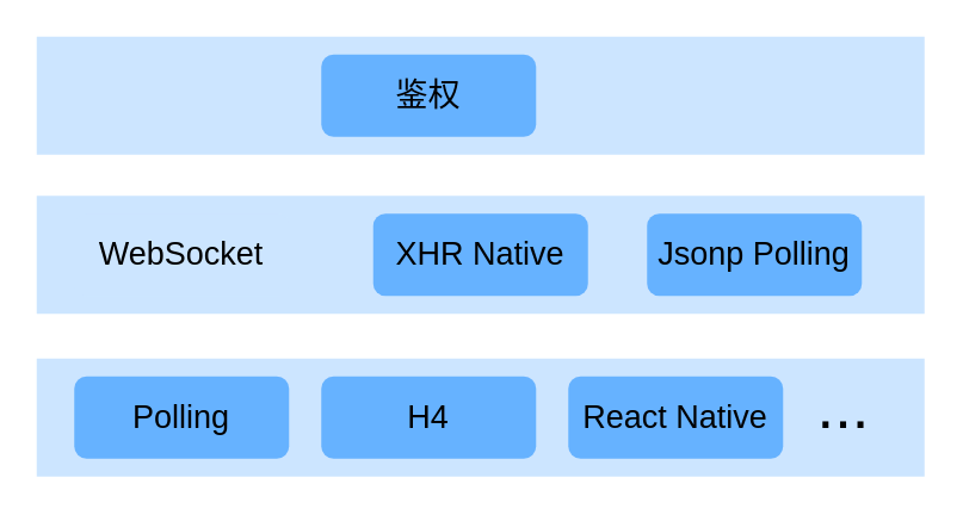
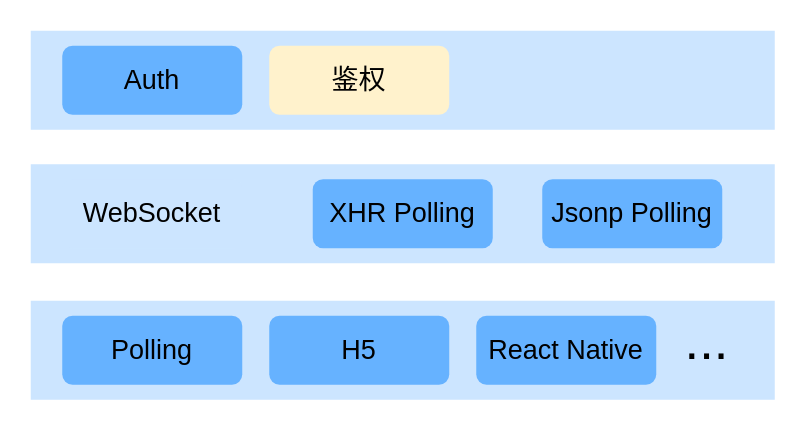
+ <mxCell id="12" value="Auth" style="rounded=1;whiteSpace=wrap;html=1;sketch=0;strokeColor=none;fillColor=#66B2FF;fontSize=18;" vertex="1" parent="1"><mxGeometry x="41" y="30" width="120" height="46" as="geometry" /></mxCell>
- <mxCell id="13" value="鉴权" style="rounded=1;whiteSpace=wrap;html=1;sketch=0;strokeColor=none;fillColor=#66B2FF;fontSize=18;" vertex="1" parent="1"><mxGeometry x="179" y="30" width="120" height="46" as="geometry" /></mxCell>
+ <mxCell id="13" value="鉴权" style="rounded=1;whiteSpace=wrap;html=1;sketch=0;strokeColor=none;fillColor=#fff2cc;fontSize=18;" vertex="1" parent="1"><mxGeometry x="179" y="30" width="120" height="46" as="geometry" /></mxCell>
- <mxCell id="9" value="XHR Native" style="rounded=1;whiteSpace=wrap;html=1;sketch=0;strokeColor=none;fillColor=#66B2FF;fontSize=18;" vertex="1" parent="1"><mxGeometry x="208" y="119" width="120" height="46" as="geometry" /></mxCell>
+ <mxCell id="9" value="XHR Polling" style="rounded=1;whiteSpace=wrap;html=1;sketch=0;strokeColor=none;fillColor=#66B2FF;fontSize=18;" vertex="1" parent="1"><mxGeometry x="208" y="119" width="120" height="46" as="geometry" /></mxCell>
- <mxCell id="4" value="H4" style="rounded=1;whiteSpace=wrap;html=1;sketch=0;strokeColor=none;fillColor=#66B2FF;fontSize=18;" vertex="1" parent="1"><mxGeometry x="179" y="210" width="120" height="46" as="geometry" /></mxCell>
+ <mxCell id="4" value="H5" style="rounded=1;whiteSpace=wrap;html=1;sketch=0;strokeColor=none;fillColor=#66B2FF;fontSize=18;" vertex="1" parent="1"><mxGeometry x="179" y="210" width="120" height="46" as="geometry" /></mxCell>
